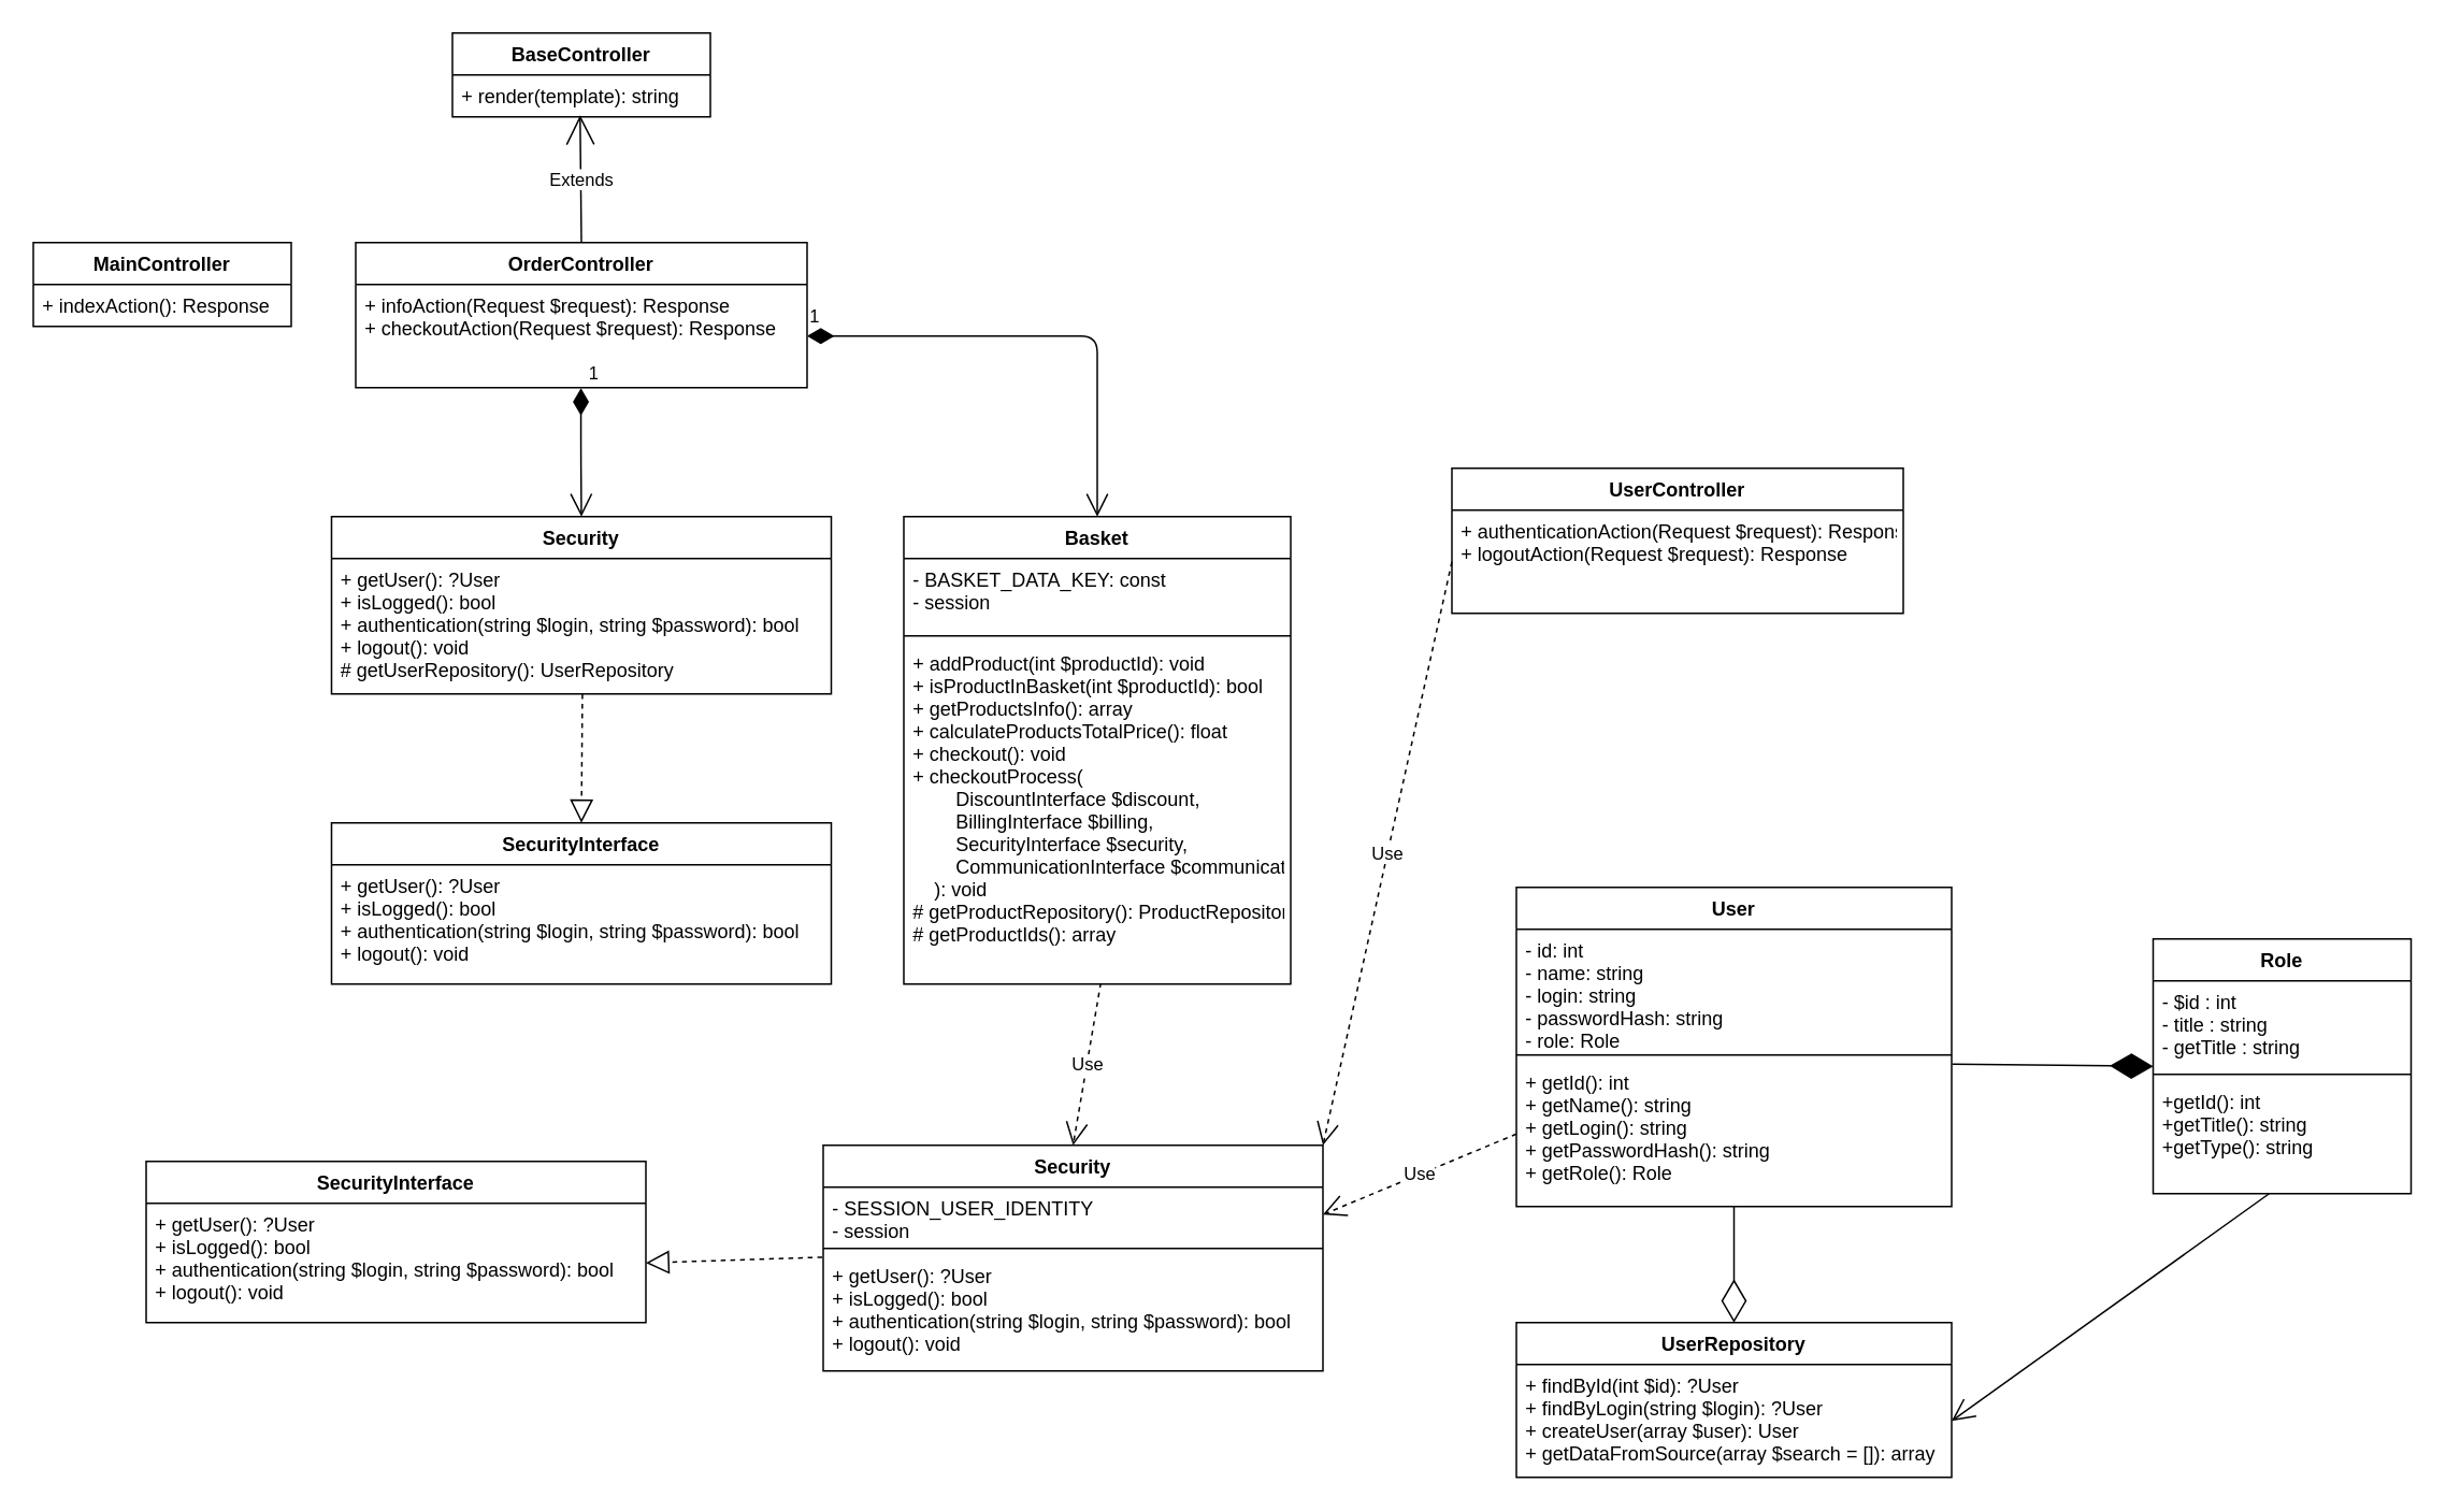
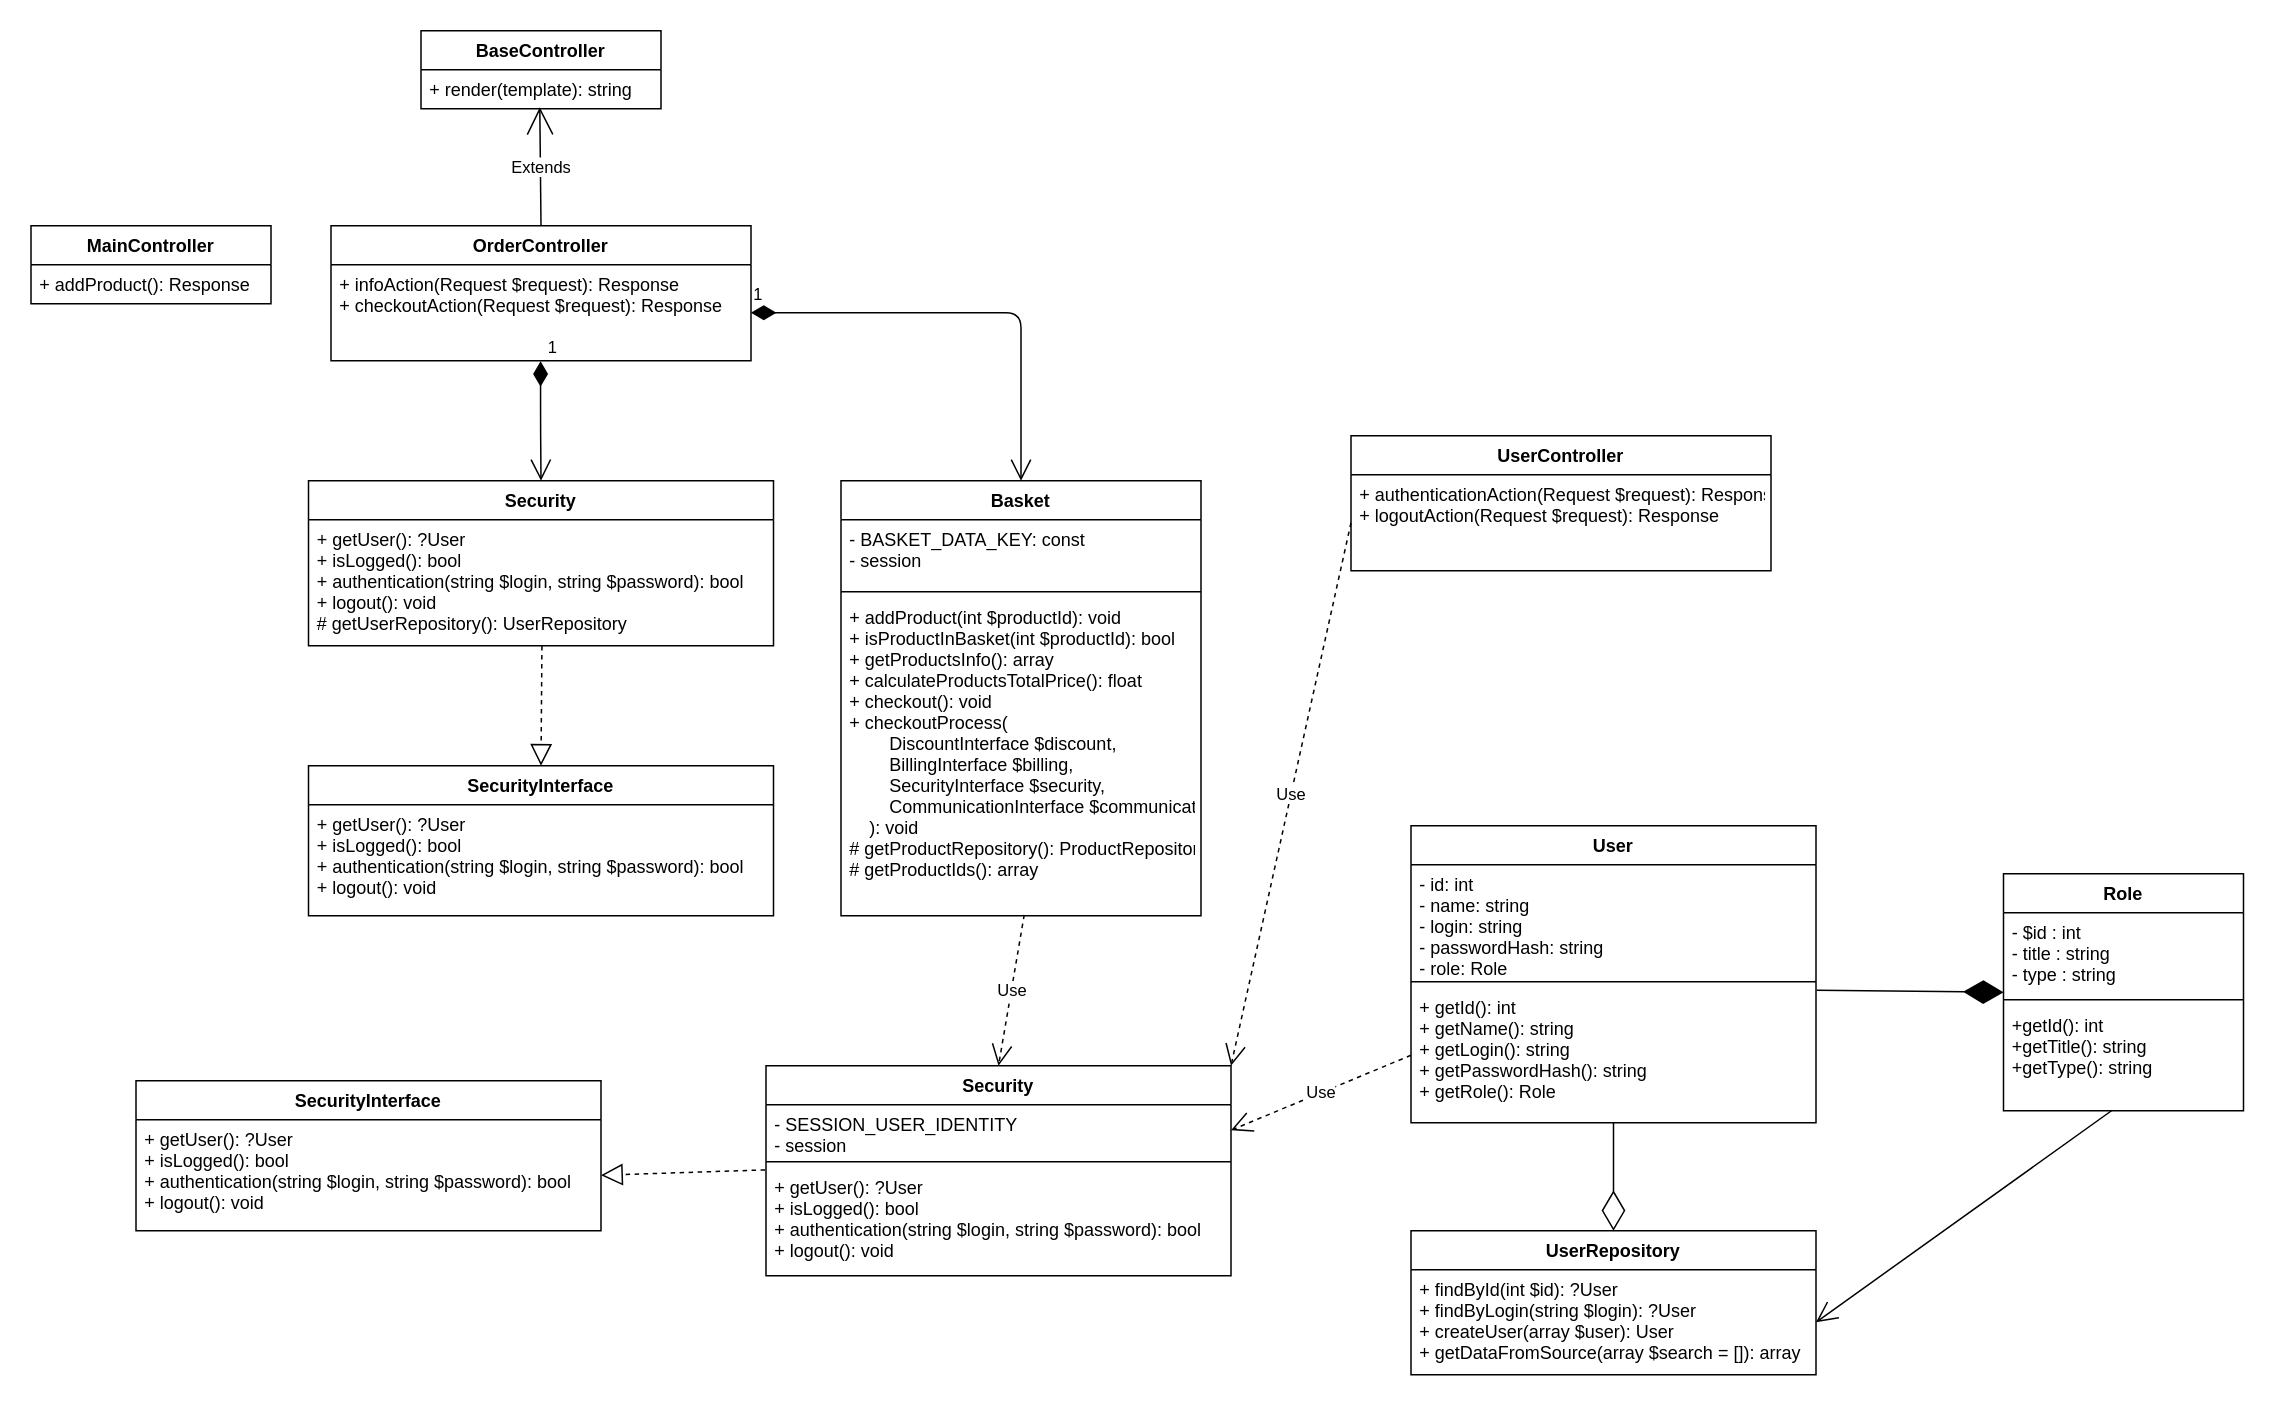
- <mxCell id="4" value="+ indexAction(): Response" style="text;strokeColor=none;fillColor=none;align=left;verticalAlign=top;spacingLeft=4;spacingRight=4;overflow=hidden;rotatable=0;points=[[0,0.5],[1,0.5]];portConstraint=eastwest;" vertex="1" parent="3"><mxGeometry y="26" width="160" height="26" as="geometry" /></mxCell>
+ <mxCell id="4" value="+ addProduct(): Response" style="text;strokeColor=none;fillColor=none;align=left;verticalAlign=top;spacingLeft=4;spacingRight=4;overflow=hidden;rotatable=0;points=[[0,0.5],[1,0.5]];portConstraint=eastwest;" vertex="1" parent="3"><mxGeometry y="26" width="160" height="26" as="geometry" /></mxCell>
- <mxCell id="39" value="- $id : int&#10;- title : string&#10;- getTitle : string" style="text;strokeColor=none;fillColor=none;align=left;verticalAlign=top;spacingLeft=4;spacingRight=4;overflow=hidden;rotatable=0;points=[[0,0.5],[1,0.5]];portConstraint=eastwest;" vertex="1" parent="38"><mxGeometry y="26" width="160" height="54" as="geometry" /></mxCell>
+ <mxCell id="39" value="- $id : int&#10;- title : string&#10;- type : string" style="text;strokeColor=none;fillColor=none;align=left;verticalAlign=top;spacingLeft=4;spacingRight=4;overflow=hidden;rotatable=0;points=[[0,0.5],[1,0.5]];portConstraint=eastwest;" vertex="1" parent="38"><mxGeometry y="26" width="160" height="54" as="geometry" /></mxCell>
